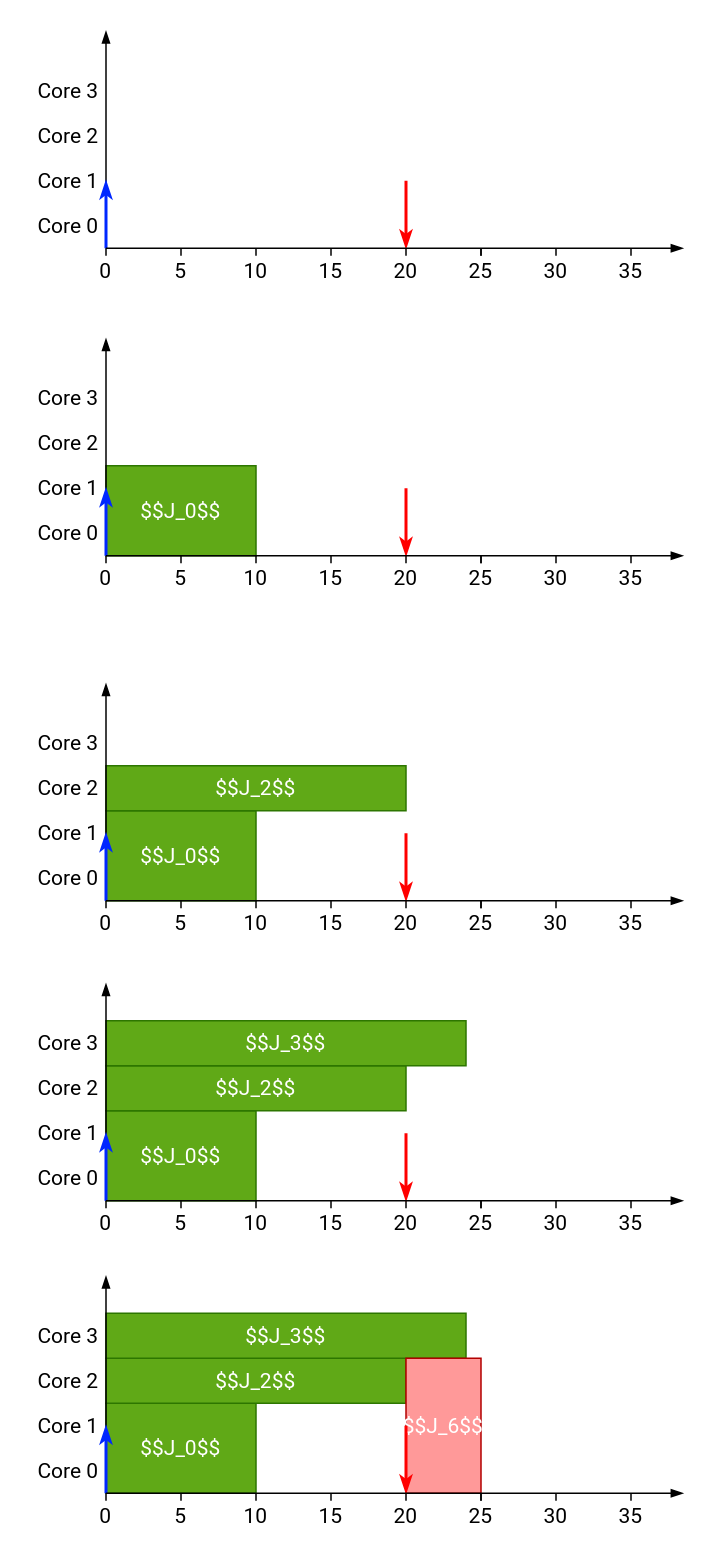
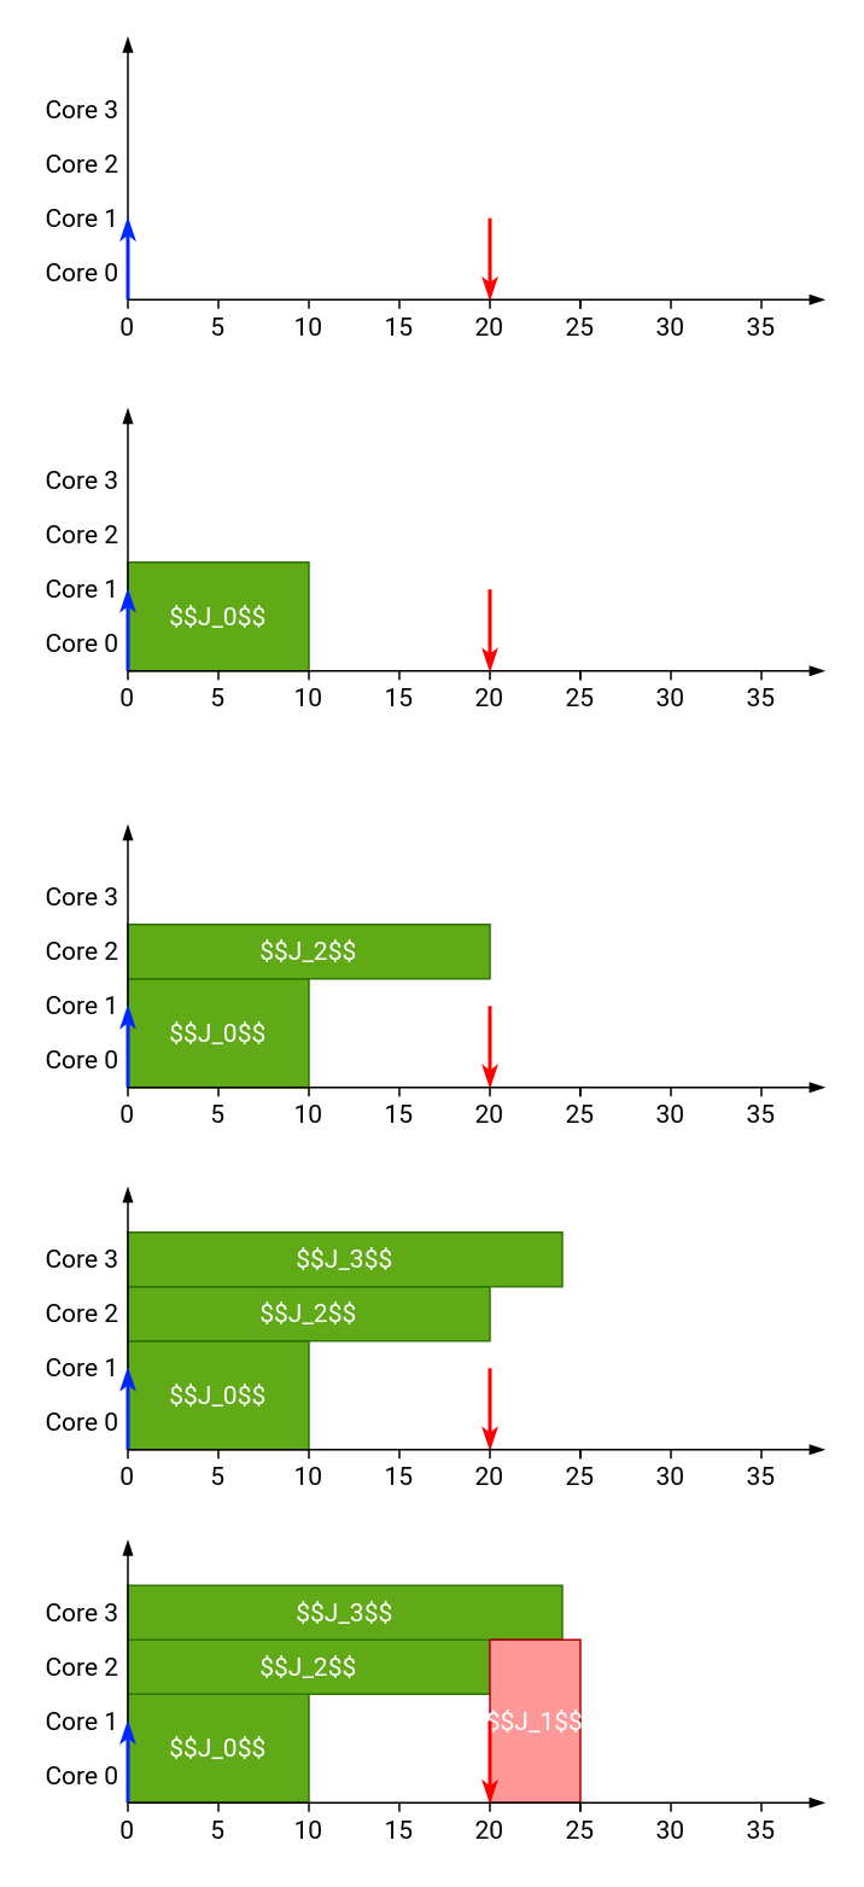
- <mxCell id="113" value="$$J_6$$" style="rounded=0;whiteSpace=wrap;html=1;align=center;fillColor=#FF9999;strokeColor=#B20000;fontColor=#ffffff;comic=0;fontSize=14;fontFamily=Roboto;" parent="1" vertex="1"><mxGeometry x="270" y="905" width="50" height="90" as="geometry" /></mxCell>
+ <mxCell id="113" value="$$J_1$$" style="rounded=0;whiteSpace=wrap;html=1;align=center;fillColor=#FF9999;strokeColor=#B20000;fontColor=#ffffff;comic=0;fontSize=14;fontFamily=Roboto;" parent="1" vertex="1"><mxGeometry x="270" y="905" width="50" height="90" as="geometry" /></mxCell>
